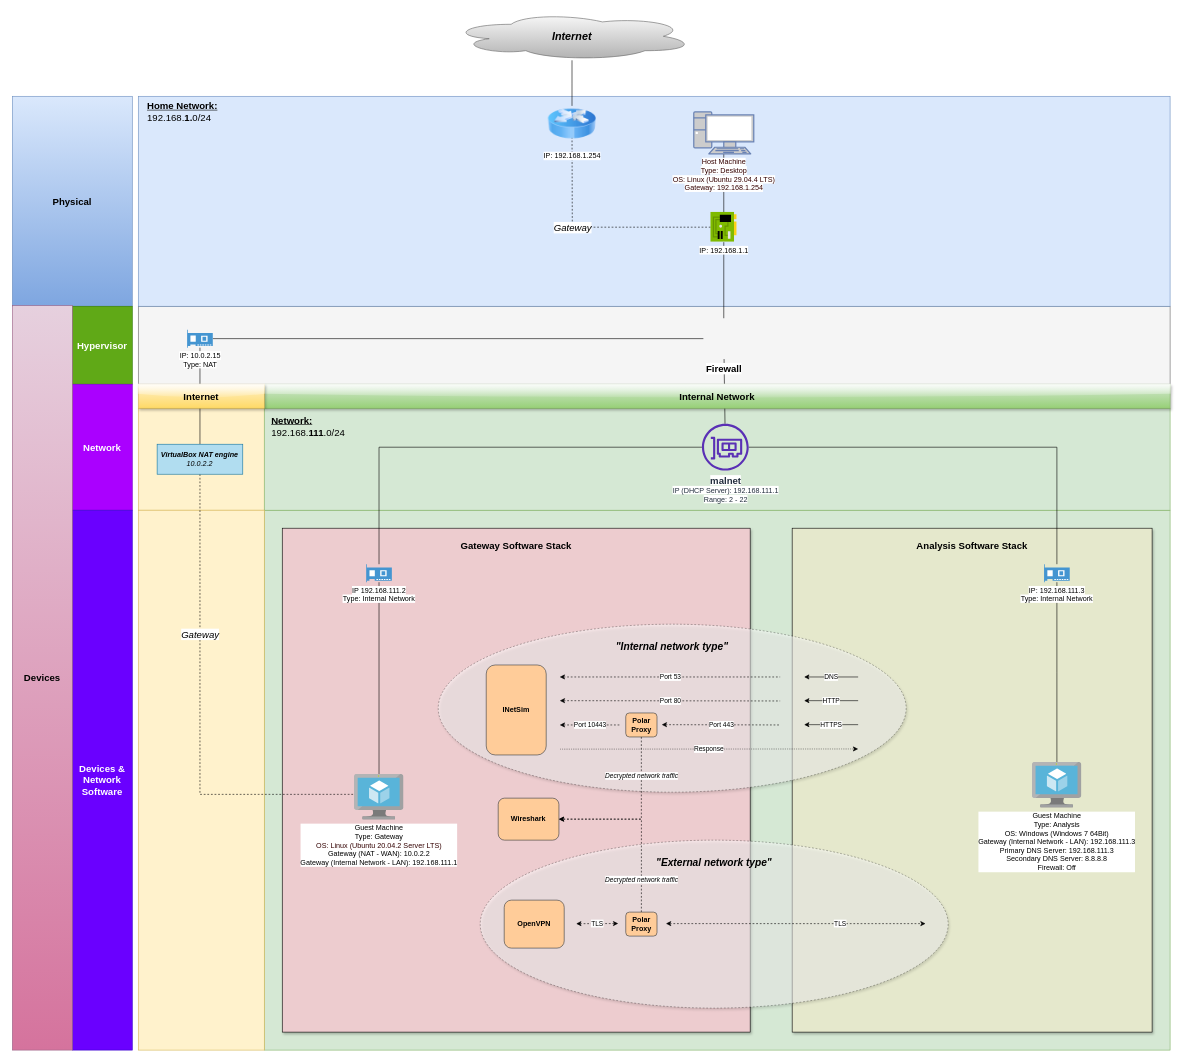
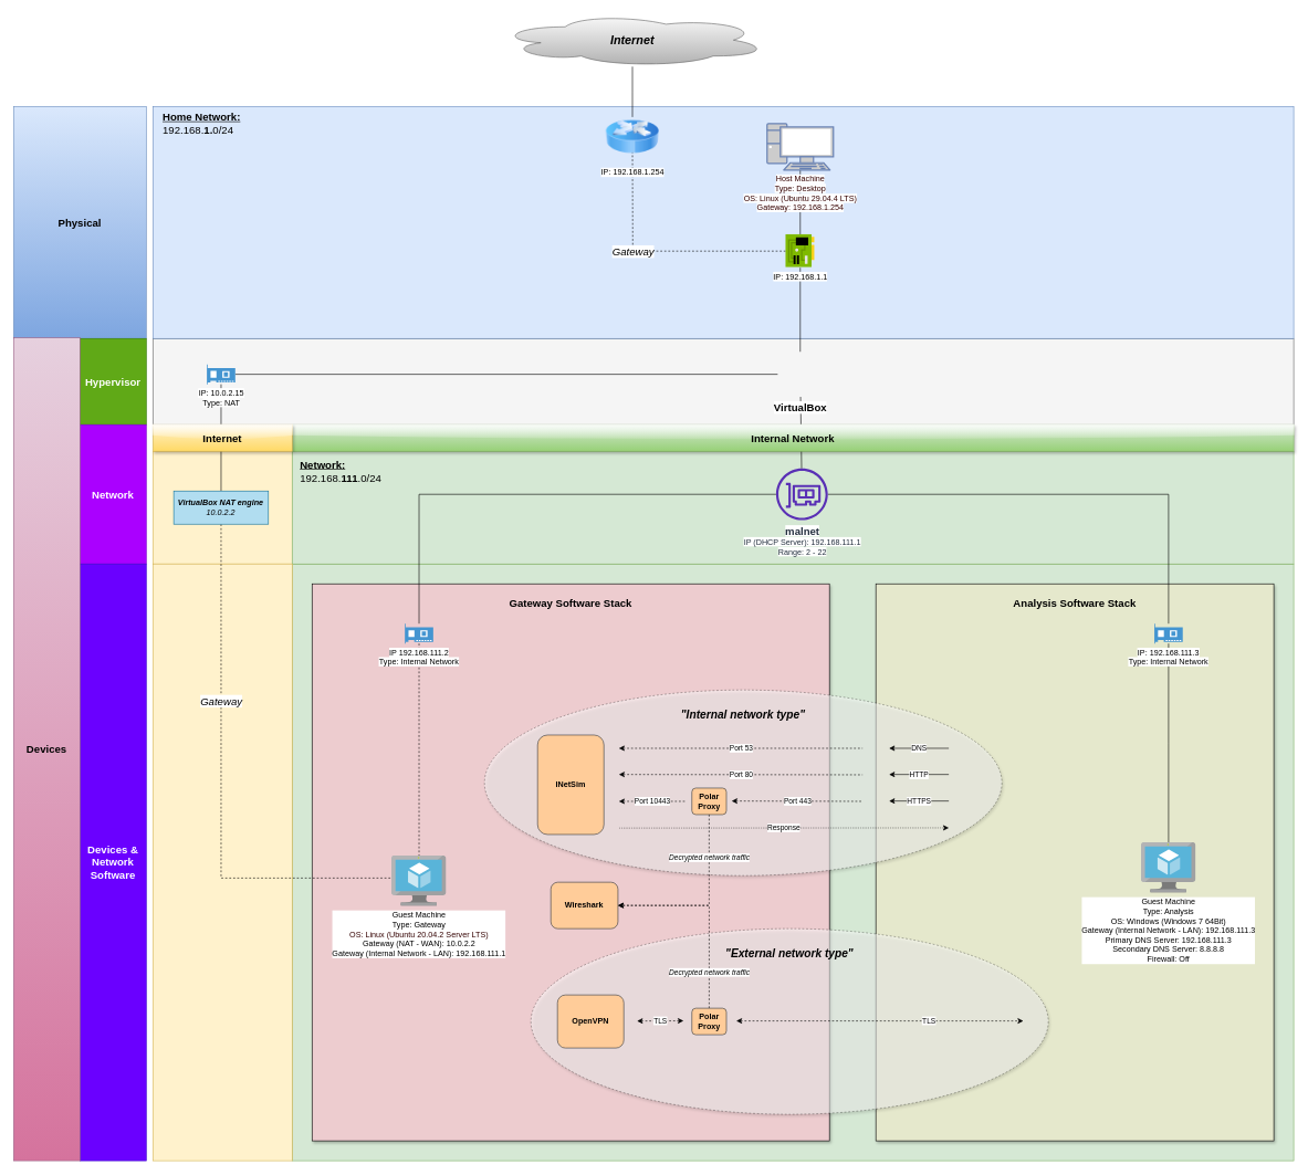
- <mxCell id="15" value="&lt;b&gt;&lt;font style=&quot;font-size: 16px&quot;&gt;Firewall&lt;/font&gt;&lt;/b&gt;" style="shape=image;html=1;verticalAlign=top;verticalLabelPosition=bottom;labelBackgroundColor=#ffffff;imageAspect=0;aspect=fixed;image=https://cdn3.iconfinder.com/data/icons/humano2/128x128/apps/virtualbox.png" parent="1" vertex="1"><mxGeometry x="1172" y="530" width="68" height="68" as="geometry" /></mxCell>
+ <mxCell id="15" value="&lt;b&gt;&lt;font style=&quot;font-size: 16px&quot;&gt;VirtualBox&lt;/font&gt;&lt;/b&gt;" style="shape=image;html=1;verticalAlign=top;verticalLabelPosition=bottom;labelBackgroundColor=#ffffff;imageAspect=0;aspect=fixed;image=https://cdn3.iconfinder.com/data/icons/humano2/128x128/apps/virtualbox.png" parent="1" vertex="1"><mxGeometry x="1172" y="530" width="68" height="68" as="geometry" /></mxCell>
- <mxCell id="19" style="rounded=0;orthogonalLoop=1;jettySize=auto;html=1;endArrow=none;endFill=0;edgeStyle=orthogonalEdgeStyle;" parent="1" source="42" target="56" edge="1"><mxGeometry relative="1" as="geometry"><mxPoint x="868.81" y="935" as="sourcePoint" /></mxGeometry></mxCell>
+ <mxCell id="19" style="rounded=0;orthogonalLoop=1;jettySize=auto;html=1;endArrow=none;endFill=0;edgeStyle=orthogonalEdgeStyle;dashed=1;" parent="1" source="42" target="56" edge="1"><mxGeometry relative="1" as="geometry"><mxPoint x="868.81" y="935" as="sourcePoint" /></mxGeometry></mxCell>
